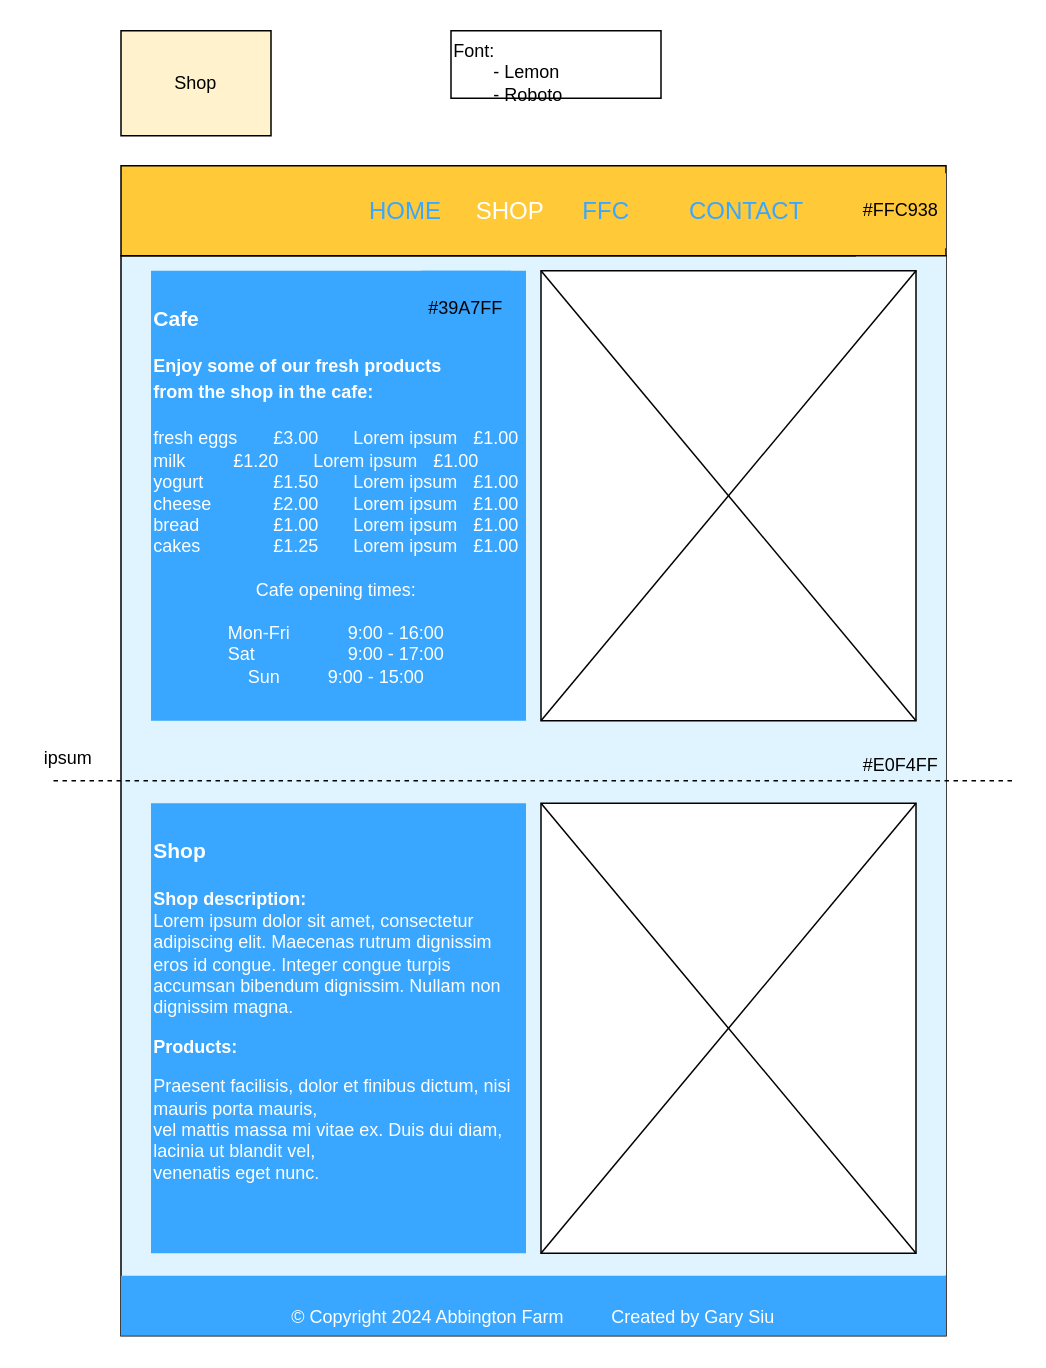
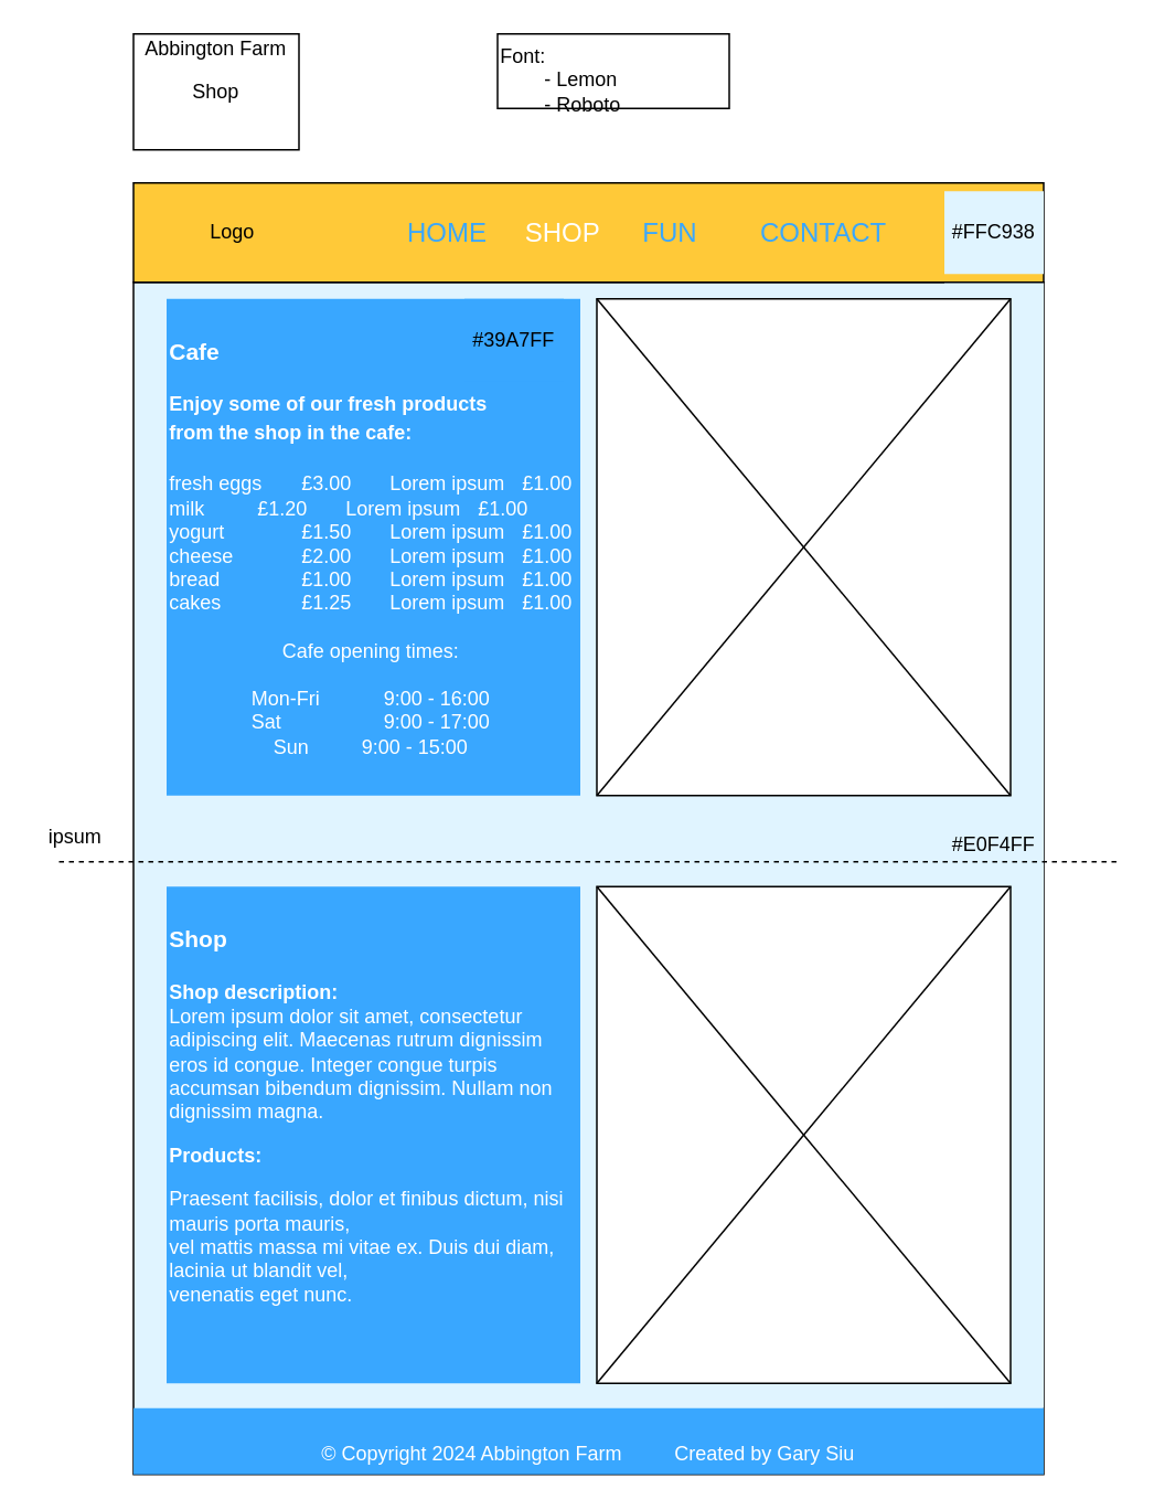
+ <mxCell id="15" value="Abbington Farm" style="rounded=0;whiteSpace=wrap;html=1;strokeColor=none;fillColor=none;" parent="13" vertex="1"><mxGeometry x="5" width="90" height="17.5" as="geometry" /></mxCell>
- <mxCell id="14" value="Shop" style="rounded=0;whiteSpace=wrap;html=1;align=center;verticalAlign=middle;fillColor=#fff2cc;" parent="13" vertex="1"><mxGeometry width="100" height="70" as="geometry" /></mxCell>
+ <mxCell id="14" value="Shop" style="rounded=0;whiteSpace=wrap;html=1;align=center;verticalAlign=middle;" parent="13" vertex="1"><mxGeometry width="100" height="70" as="geometry" /></mxCell>
+ <mxCell id="5" value="Logo" style="rounded=0;whiteSpace=wrap;html=1;strokeColor=none;fillColor=none;" parent="1" vertex="1"><mxGeometry x="80" y="110" width="120" height="60" as="geometry" /></mxCell>
- <mxCell id="4" value="&lt;div align=&quot;left&quot; style=&quot;font-size: 16px;&quot;&gt;&lt;font color=&quot;#39a7ff&quot; style=&quot;font-size: 16px;&quot;&gt;&lt;span style=&quot;white-space: pre;&quot;&gt;&#09;&lt;/span&gt;&lt;span style=&quot;white-space: pre;&quot;&gt;&#09;HOME&lt;/span&gt;&lt;/font&gt;&lt;font color=&quot;#39a7ff&quot; style=&quot;font-size: 16px;&quot;&gt; &lt;span style=&quot;white-space: pre;&quot;&gt;&#09;&lt;/span&gt;&lt;/font&gt;&lt;font color=&quot;#ffffff&quot;&gt;SHOP&lt;/font&gt;&lt;font color=&quot;#ffffff&quot; style=&quot;font-size: 16px;&quot;&gt; &lt;span style=&quot;white-space: pre;&quot;&gt;&#09;&lt;/span&gt;&lt;/font&gt;&lt;font color=&quot;#39a7ff&quot;&gt;FFC&lt;/font&gt;&lt;font color=&quot;#39a7ff&quot; style=&quot;font-size: 16px;&quot;&gt; &lt;span style=&quot;white-space: pre;&quot;&gt;&#09;CONTACT&lt;/span&gt;&lt;br style=&quot;font-size: 16px;&quot;&gt;&lt;/font&gt;&lt;/div&gt;" style="rounded=0;whiteSpace=wrap;html=1;fillColor=#FFC938;fontSize=16;fontColor=#416D19;" parent="1" vertex="1"><mxGeometry x="80" y="110" width="550" height="60" as="geometry" /></mxCell>
+ <mxCell id="4" value="&lt;div align=&quot;left&quot; style=&quot;font-size: 16px;&quot;&gt;&lt;font color=&quot;#39a7ff&quot; style=&quot;font-size: 16px;&quot;&gt;&lt;span style=&quot;white-space: pre;&quot;&gt;&#09;&lt;/span&gt;&lt;span style=&quot;white-space: pre;&quot;&gt;&#09;HOME&lt;/span&gt;&lt;/font&gt;&lt;font color=&quot;#39a7ff&quot; style=&quot;font-size: 16px;&quot;&gt; &lt;span style=&quot;white-space: pre;&quot;&gt;&#09;&lt;/span&gt;&lt;/font&gt;&lt;font color=&quot;#ffffff&quot;&gt;SHOP&lt;/font&gt;&lt;font color=&quot;#ffffff&quot; style=&quot;font-size: 16px;&quot;&gt; &lt;span style=&quot;white-space: pre;&quot;&gt;&#09;&lt;/span&gt;&lt;/font&gt;&lt;font color=&quot;#39a7ff&quot;&gt;FUN&lt;/font&gt;&lt;font color=&quot;#39a7ff&quot; style=&quot;font-size: 16px;&quot;&gt; &lt;span style=&quot;white-space: pre;&quot;&gt;&#09;CONTACT&lt;/span&gt;&lt;br style=&quot;font-size: 16px;&quot;&gt;&lt;/font&gt;&lt;/div&gt;" style="rounded=0;whiteSpace=wrap;html=1;fillColor=#FFC938;fontSize=16;fontColor=#416D19;" parent="1" vertex="1"><mxGeometry x="80" y="110" width="550" height="60" as="geometry" /></mxCell>
- <mxCell id="7" value="#FFC938" style="rounded=0;whiteSpace=wrap;html=1;fillColor=#FFC938;strokeColor=none;" parent="1" vertex="1"><mxGeometry x="570" y="115" width="60" height="50" as="geometry" /></mxCell>
+ <mxCell id="7" value="#FFC938" style="rounded=0;whiteSpace=wrap;html=1;fillColor=#e0f4ff;strokeColor=none;" parent="1" vertex="1"><mxGeometry x="570" y="115" width="60" height="50" as="geometry" /></mxCell>
